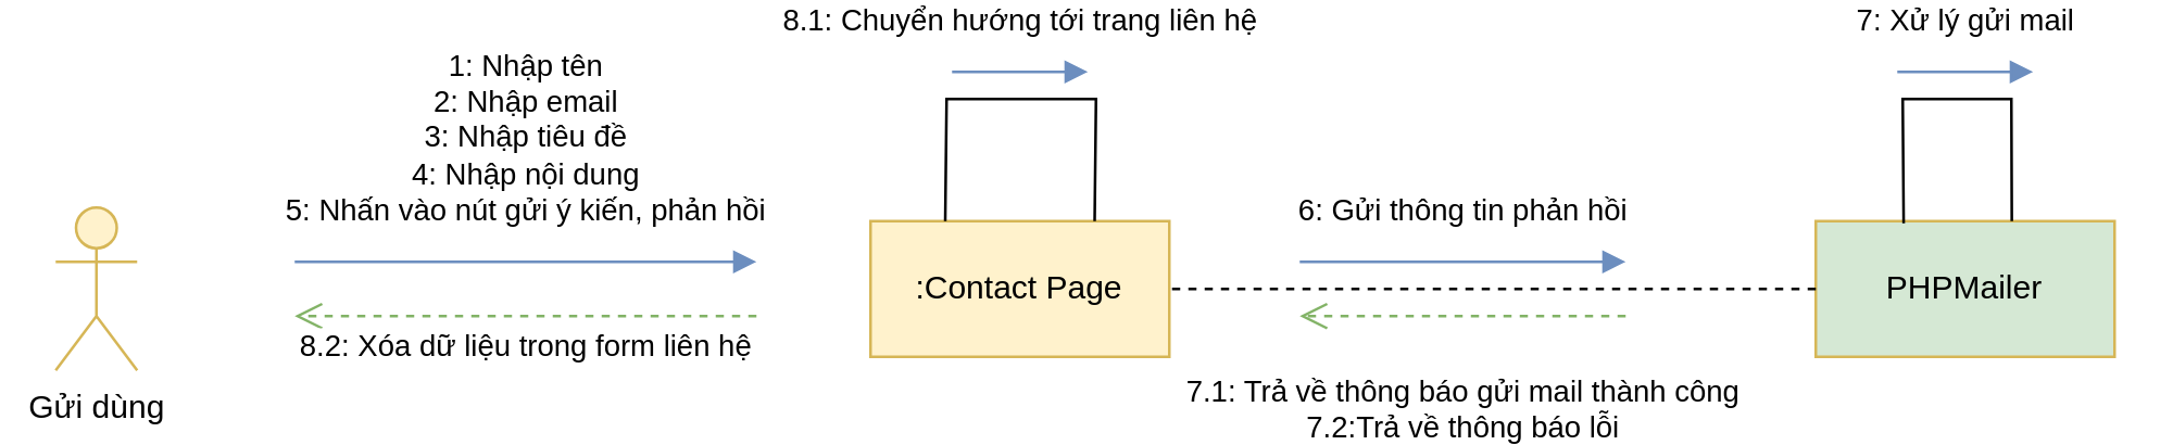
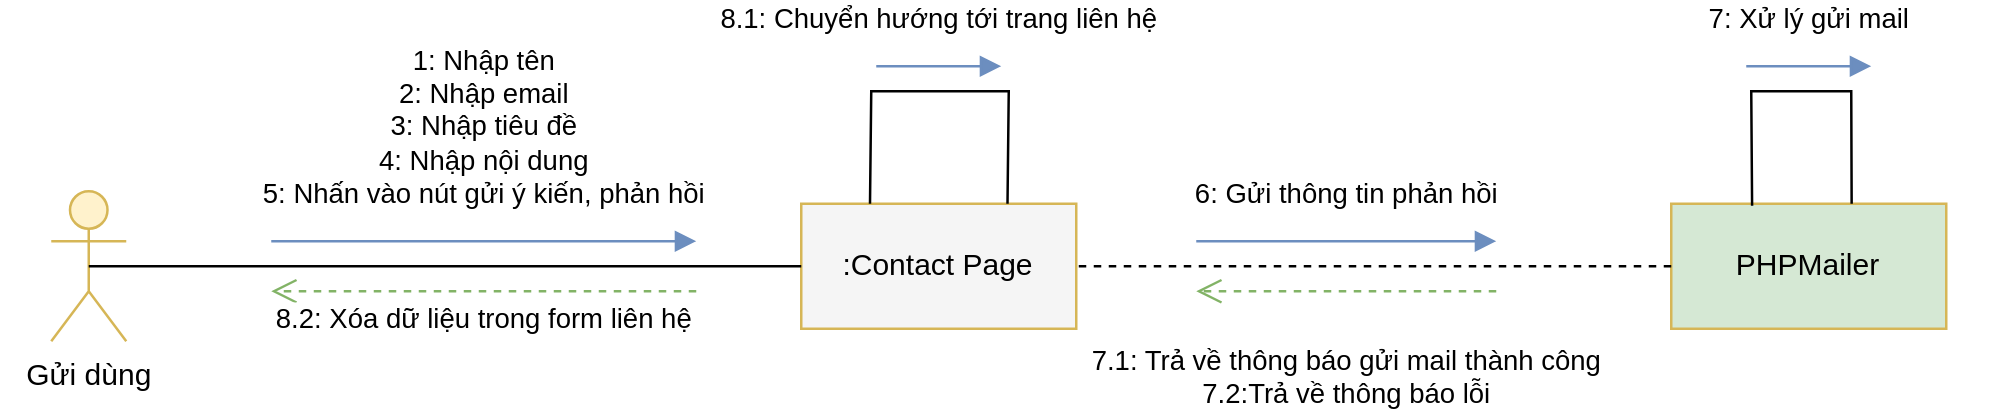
+ <mxCell id="5" value="" style="endArrow=none;html=1;rounded=0;entryX=0;entryY=0.5;entryDx=0;entryDy=0;exitX=0.5;exitY=0.5;exitDx=0;exitDy=0;exitPerimeter=0;" edge="1" parent="1" source="2" target="3"><mxGeometry width="50" height="50" relative="1" as="geometry"><mxPoint x="180" y="170" as="sourcePoint" /><mxPoint x="230" y="120" as="targetPoint" /></mxGeometry></mxCell>
- <mxCell id="3" value=":Contact Page" style="html=1;whiteSpace=wrap;fillColor=#fff2cc;strokeColor=#d6b656;" vertex="1" parent="1"><mxGeometry x="320" y="75" width="110" height="50" as="geometry" /></mxCell>
+ <mxCell id="3" value=":Contact Page" style="html=1;whiteSpace=wrap;fillColor=#f5f5f5;strokeColor=#d6b656;" vertex="1" parent="1"><mxGeometry x="320" y="75" width="110" height="50" as="geometry" /></mxCell>
